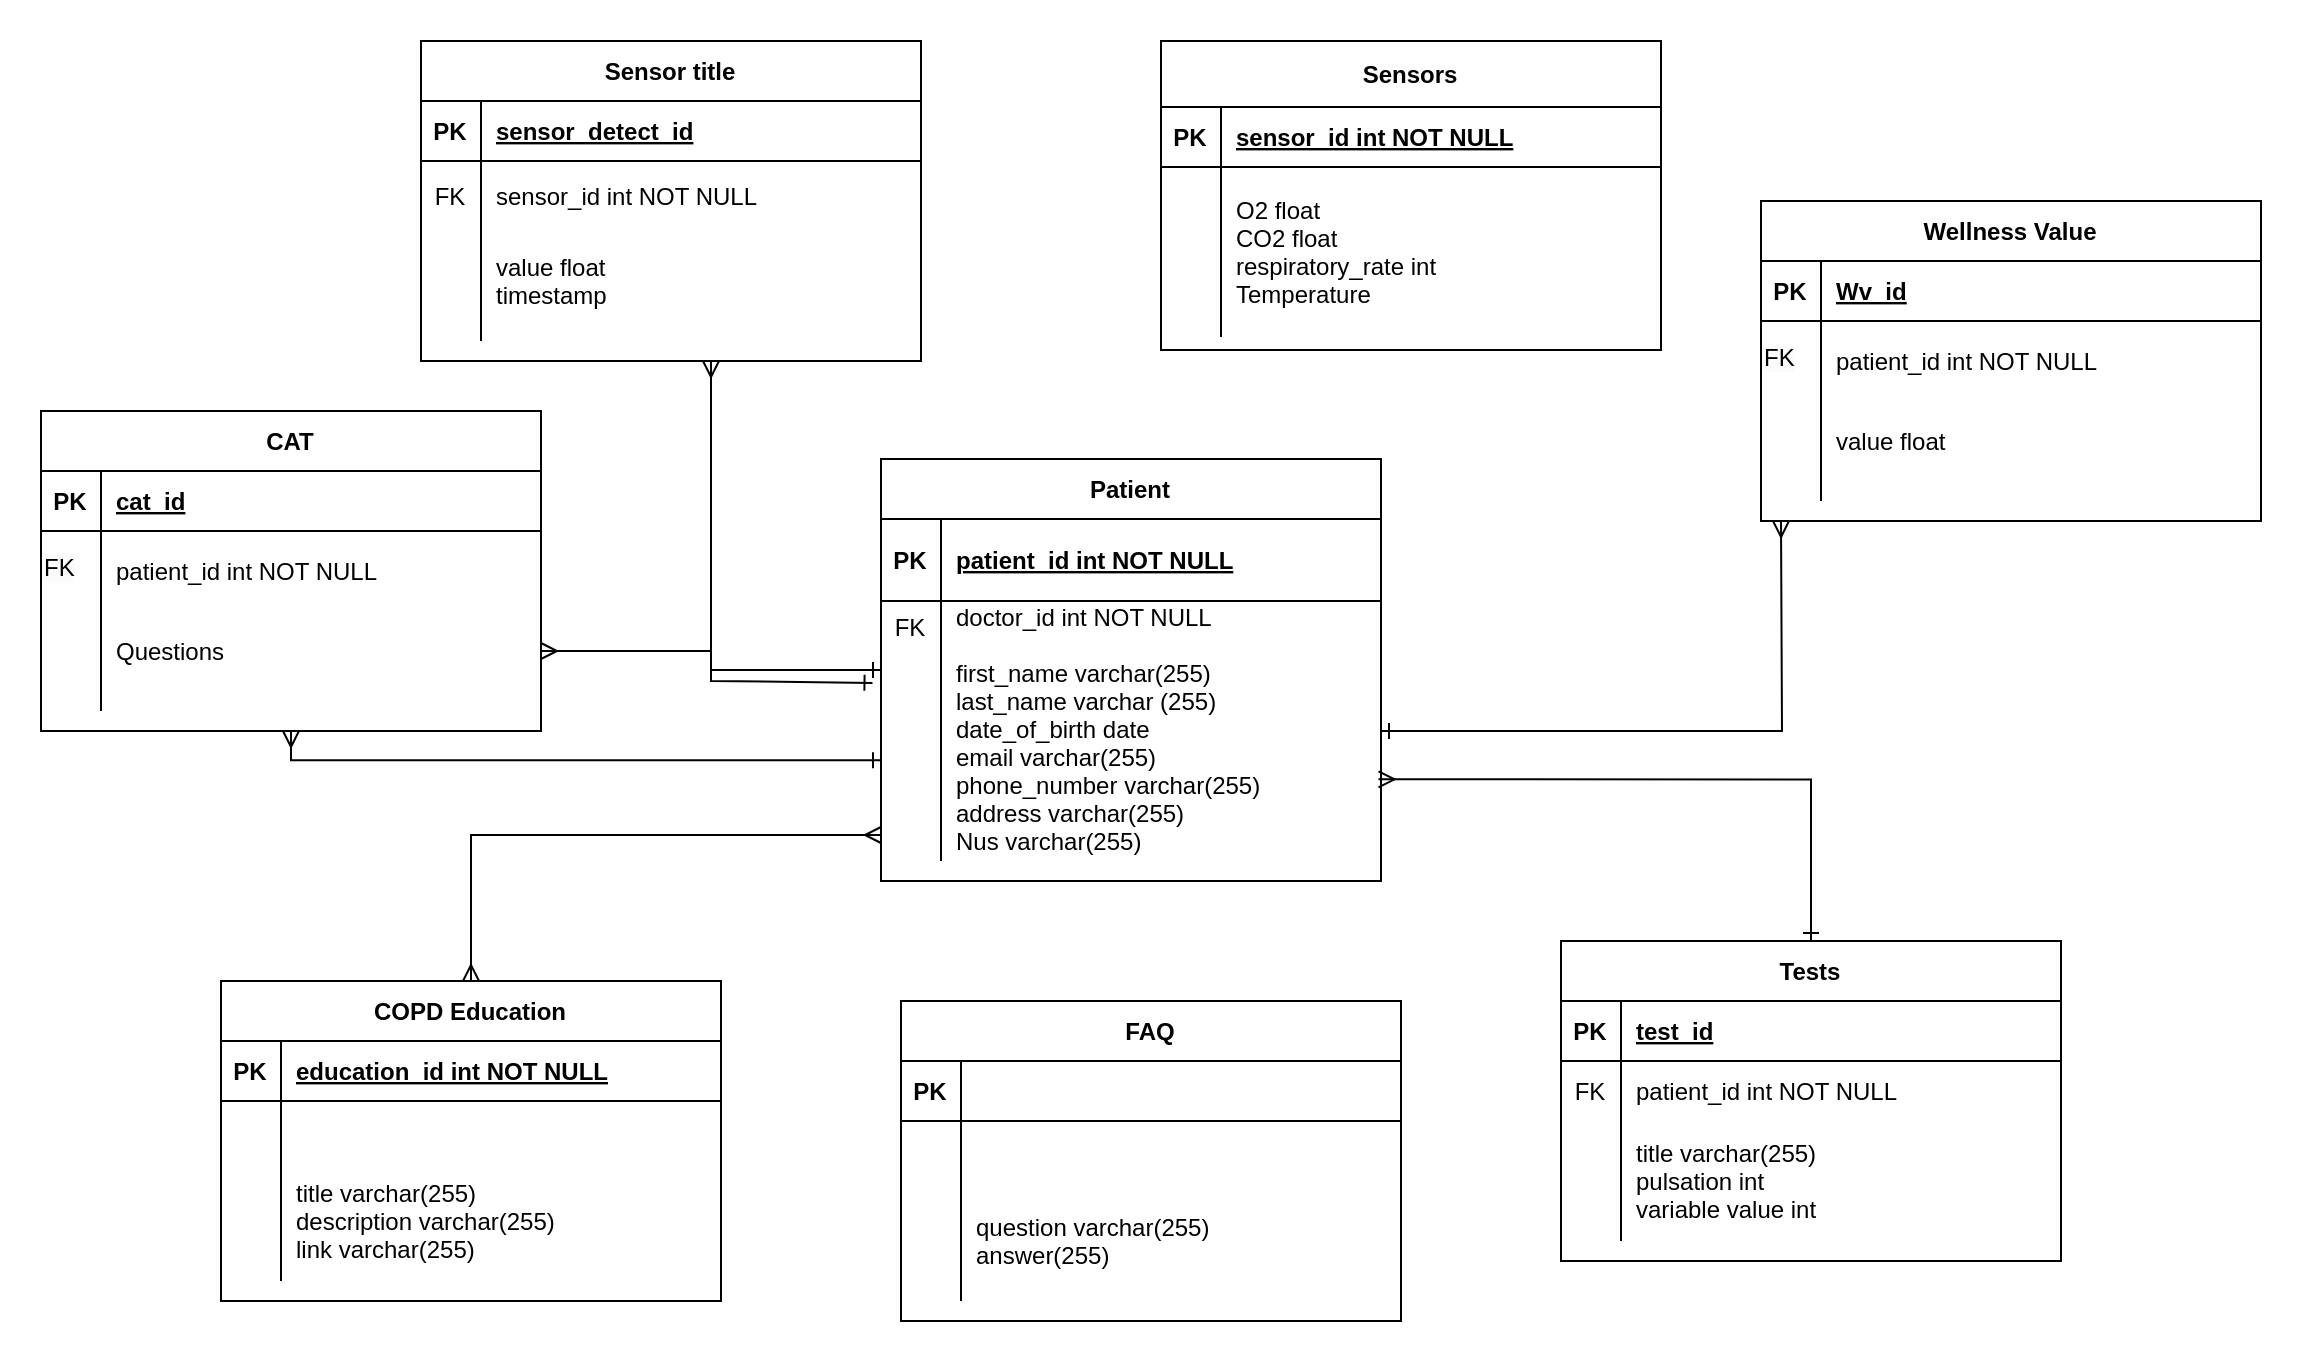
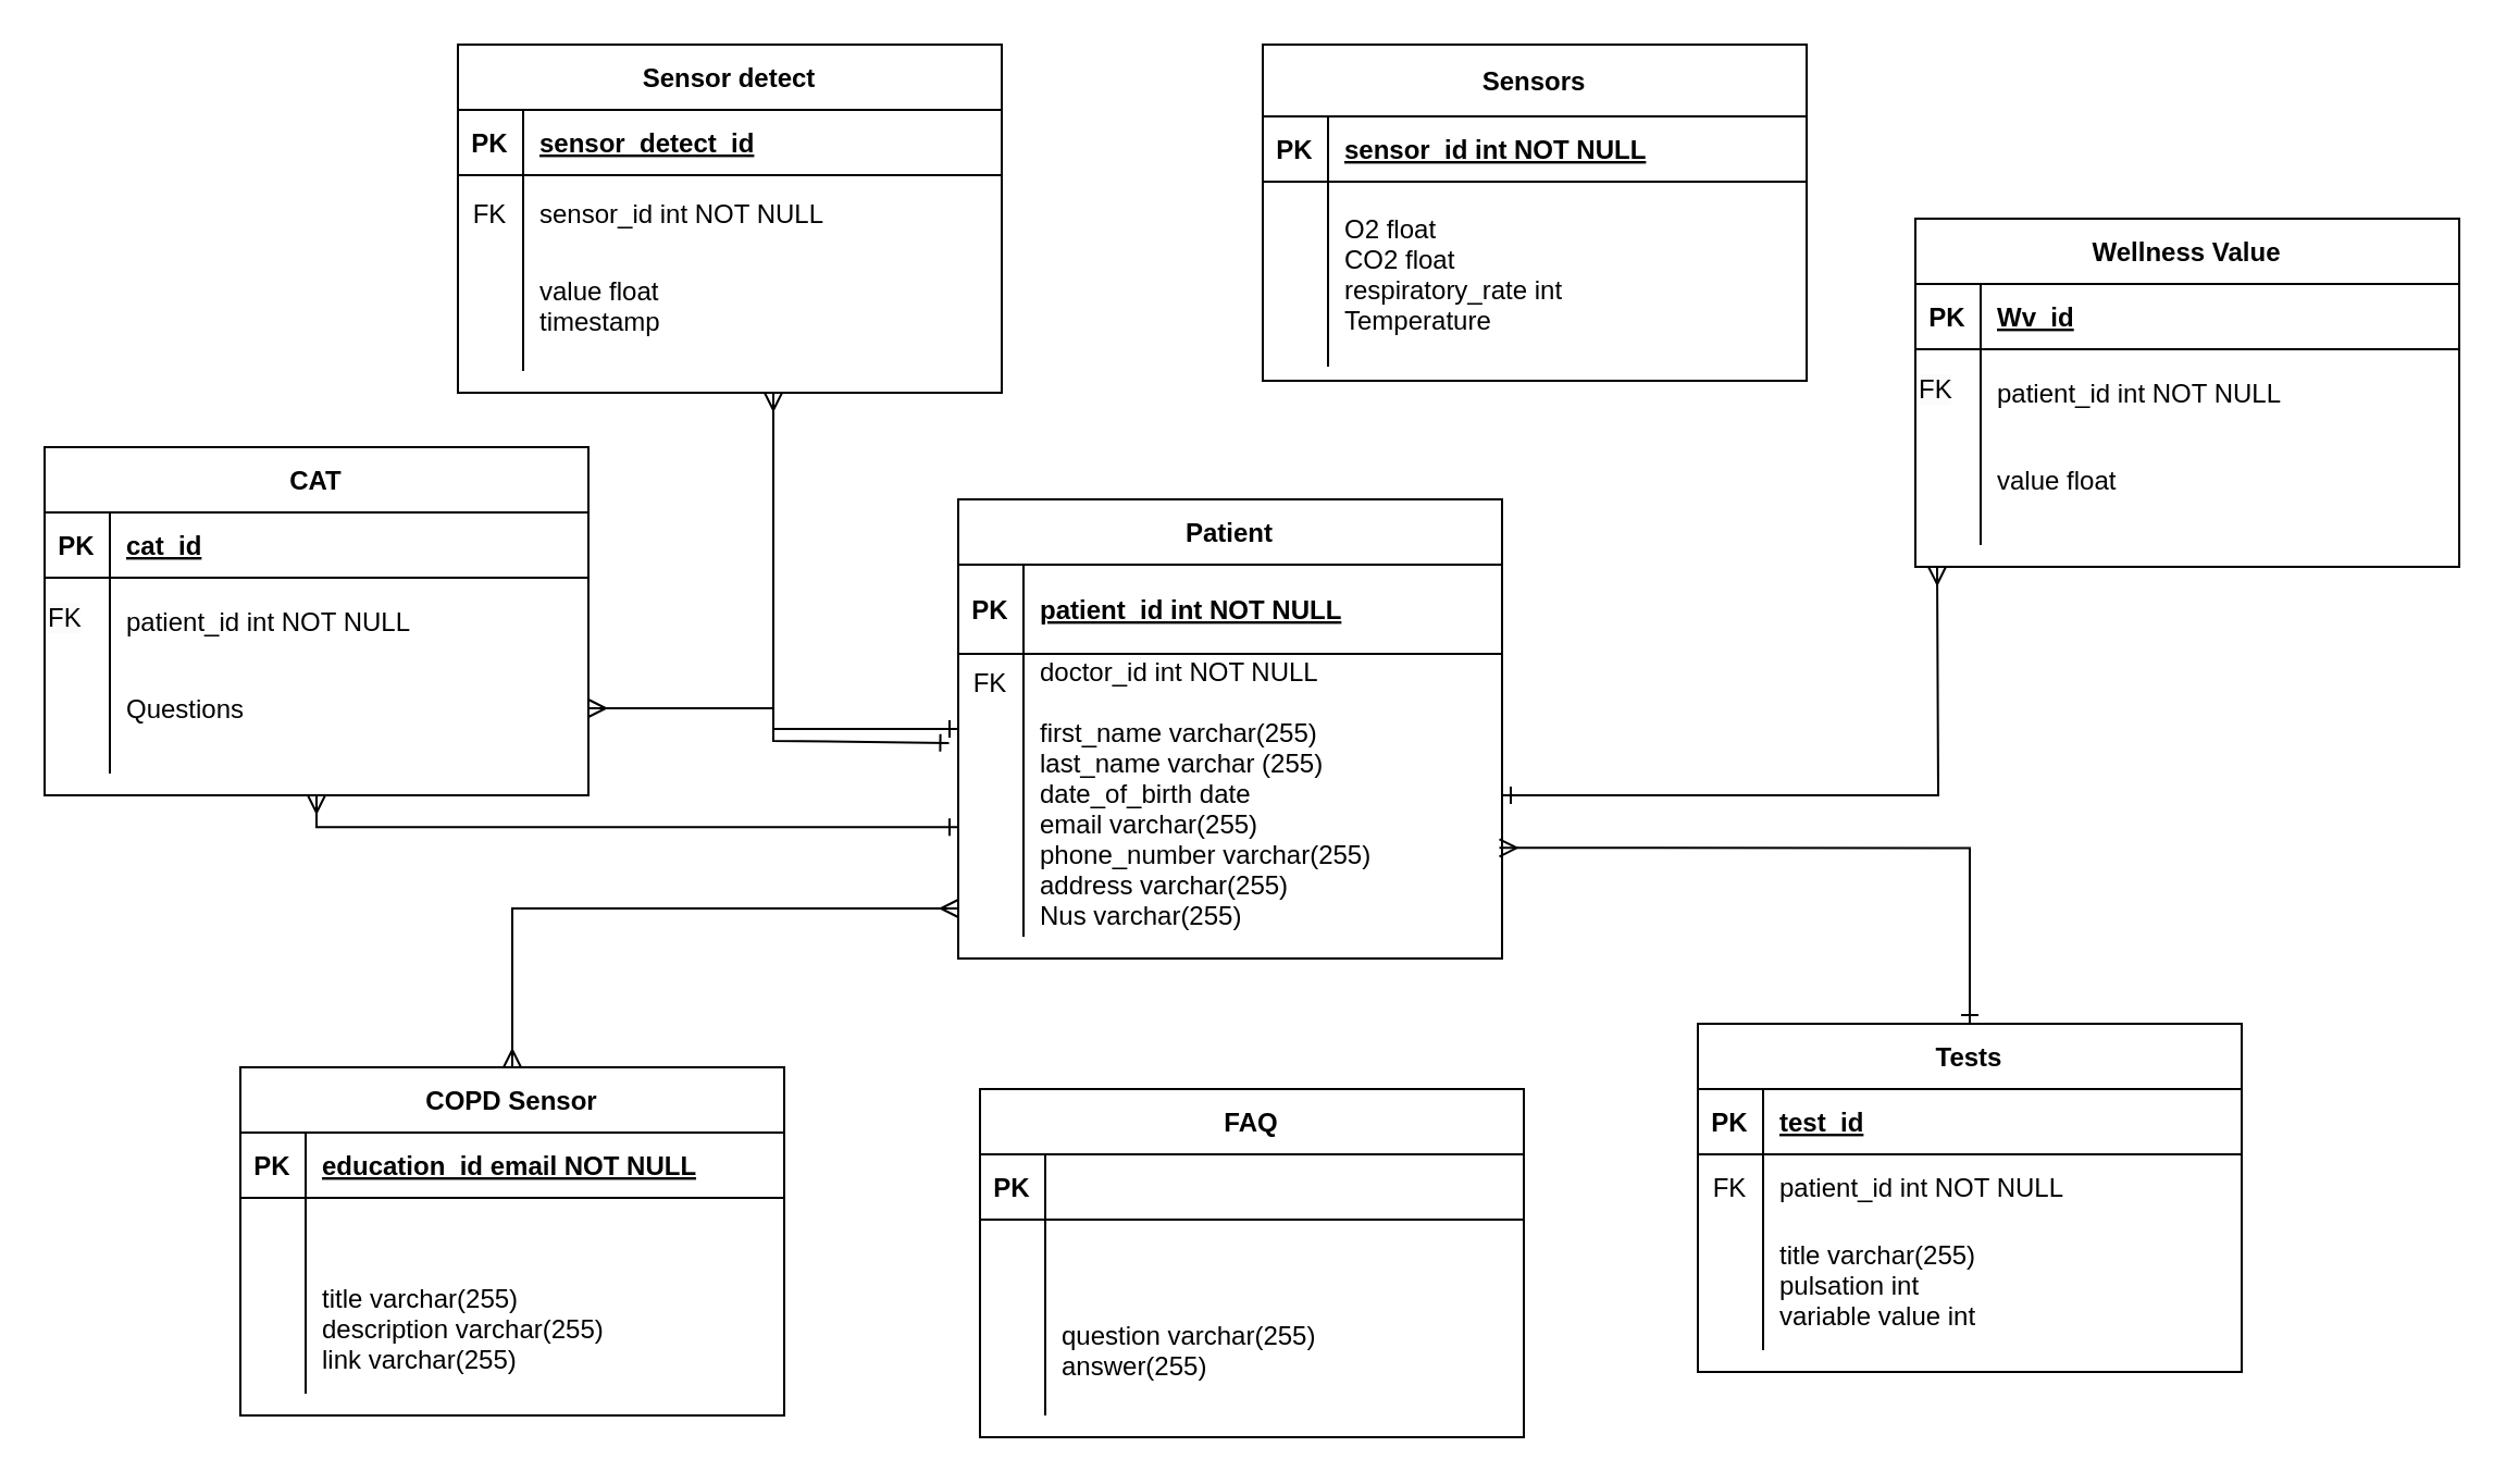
- <mxCell id="41" value="Sensor title" style="shape=table;startSize=30;container=1;collapsible=1;childLayout=tableLayout;fixedRows=1;rowLines=0;fontStyle=1;align=center;resizeLast=1;" vertex="1" parent="1"><mxGeometry x="210" y="20" width="250" height="160" as="geometry" /></mxCell>
+ <mxCell id="41" value="Sensor detect" style="shape=table;startSize=30;container=1;collapsible=1;childLayout=tableLayout;fixedRows=1;rowLines=0;fontStyle=1;align=center;resizeLast=1;" vertex="1" parent="1"><mxGeometry x="210" y="20" width="250" height="160" as="geometry" /></mxCell>
- <mxCell id="18" value="COPD Education" style="shape=table;startSize=30;container=1;collapsible=1;childLayout=tableLayout;fixedRows=1;rowLines=0;fontStyle=1;align=center;resizeLast=1;" parent="1" vertex="1"><mxGeometry x="110" y="490" width="250" height="160" as="geometry" /></mxCell>
+ <mxCell id="18" value="COPD Sensor" style="shape=table;startSize=30;container=1;collapsible=1;childLayout=tableLayout;fixedRows=1;rowLines=0;fontStyle=1;align=center;resizeLast=1;" parent="1" vertex="1"><mxGeometry x="110" y="490" width="250" height="160" as="geometry" /></mxCell>
- <mxCell id="21" value="education_id int NOT NULL" style="shape=partialRectangle;overflow=hidden;connectable=0;fillColor=none;top=0;left=0;bottom=0;right=0;align=left;spacingLeft=6;fontStyle=5;" parent="19" vertex="1"><mxGeometry x="30" width="220" height="30" as="geometry"><mxRectangle width="220" height="30" as="alternateBounds" /></mxGeometry></mxCell>
+ <mxCell id="21" value="education_id email NOT NULL" style="shape=partialRectangle;overflow=hidden;connectable=0;fillColor=none;top=0;left=0;bottom=0;right=0;align=left;spacingLeft=6;fontStyle=5;" parent="19" vertex="1"><mxGeometry x="30" width="220" height="30" as="geometry"><mxRectangle width="220" height="30" as="alternateBounds" /></mxGeometry></mxCell>
